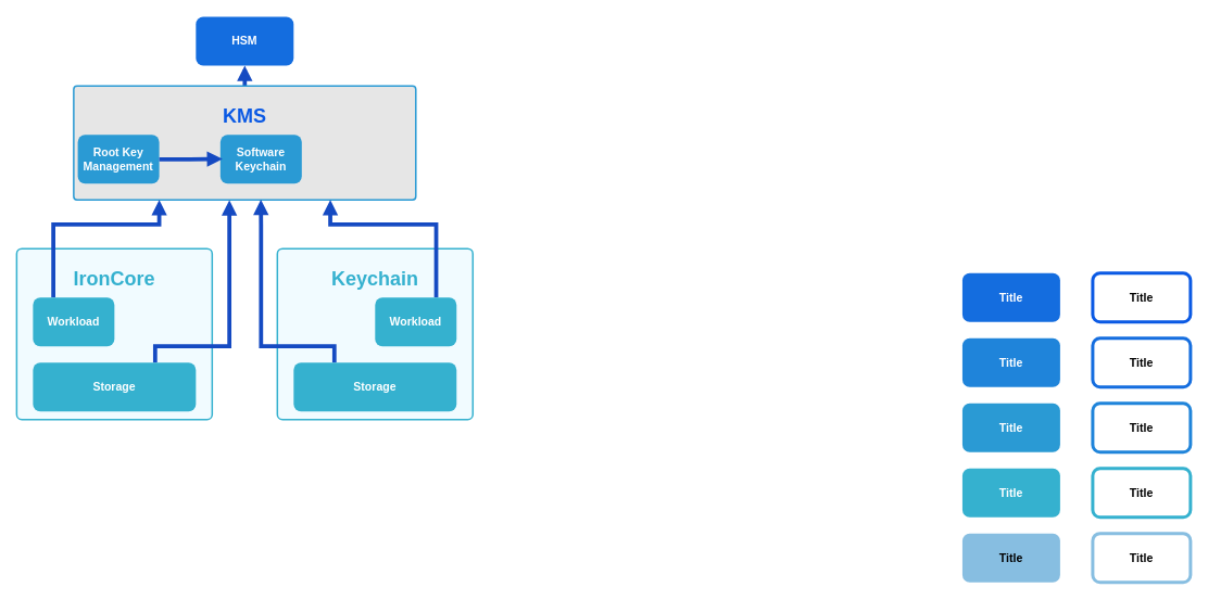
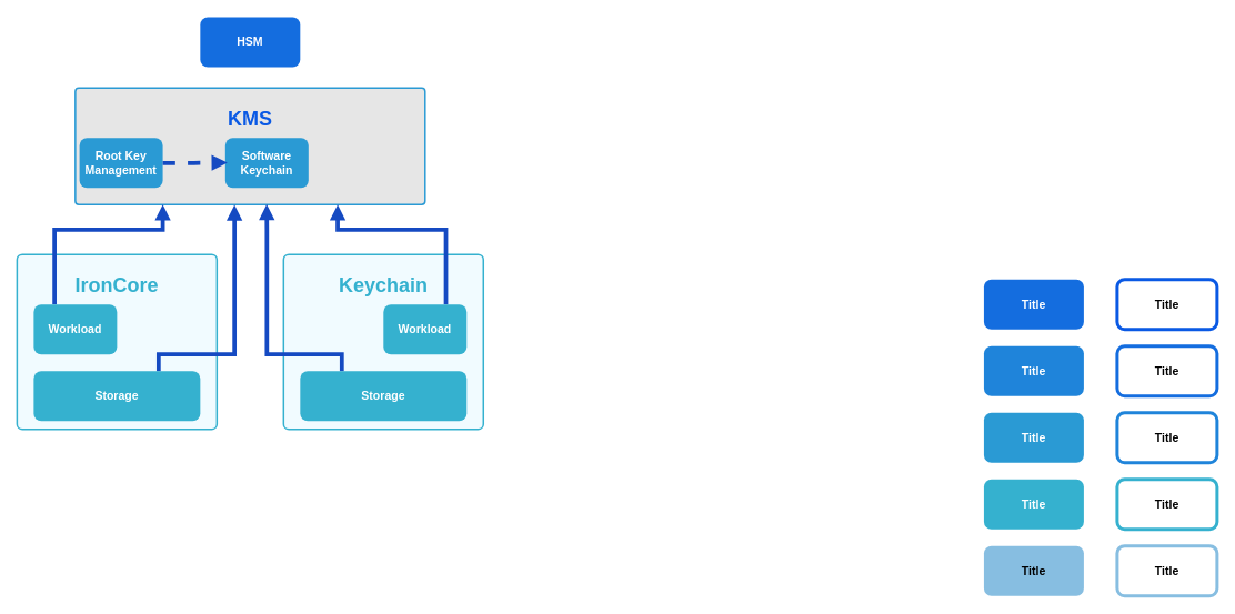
- <mxCell id="2" style="edgeStyle=orthogonalEdgeStyle;rounded=0;orthogonalLoop=1;jettySize=auto;html=1;entryX=0.5;entryY=1;entryDx=0;entryDy=0;strokeColor=light-dark(#154AC2,#54B0DD);strokeWidth=5;align=center;verticalAlign=middle;fontFamily=Helvetica;fontSize=11;fontColor=default;labelBackgroundColor=default;endArrow=block;endFill=1;" edge="1" parent="1" source="3" target="26"><mxGeometry relative="1" as="geometry" /></mxCell>
- <mxCell id="27" style="edgeStyle=orthogonalEdgeStyle;rounded=0;orthogonalLoop=1;jettySize=auto;html=1;entryX=0.027;entryY=0.494;entryDx=0;entryDy=0;entryPerimeter=0;strokeColor=light-dark(#154AC2,#54B0DD);strokeWidth=5;align=center;verticalAlign=middle;fontFamily=Helvetica;fontSize=11;fontColor=default;labelBackgroundColor=default;endArrow=block;endFill=1;" edge="1" parent="1" source="5" target="25"><mxGeometry relative="1" as="geometry" /></mxCell>
+ <mxCell id="27" style="edgeStyle=orthogonalEdgeStyle;rounded=0;orthogonalLoop=1;jettySize=auto;html=1;entryX=0.027;entryY=0.494;entryDx=0;entryDy=0;entryPerimeter=0;strokeColor=light-dark(#154AC2,#54B0DD);strokeWidth=5;align=center;verticalAlign=middle;fontFamily=Helvetica;fontSize=11;fontColor=default;labelBackgroundColor=default;endArrow=block;endFill=1;dashed=1;" edge="1" parent="1" source="5" target="25"><mxGeometry relative="1" as="geometry" /></mxCell>
